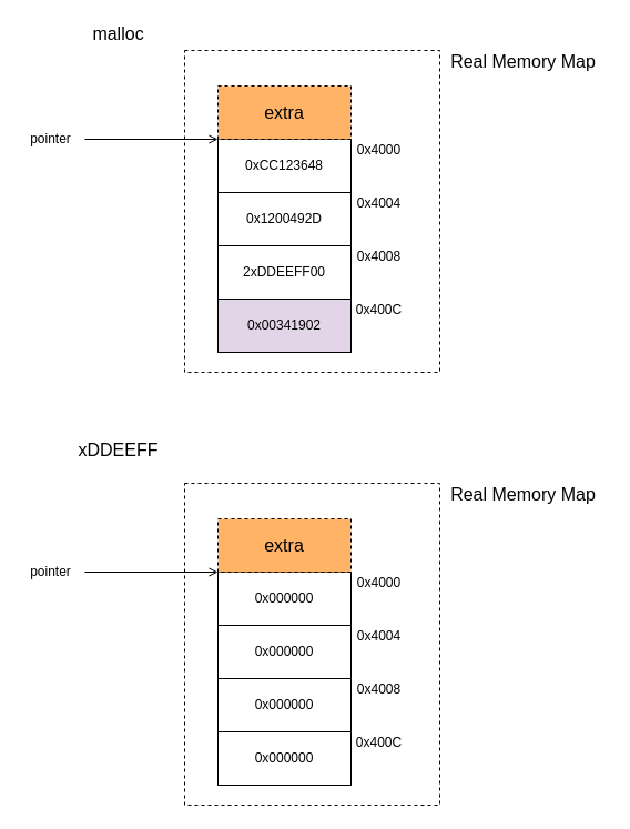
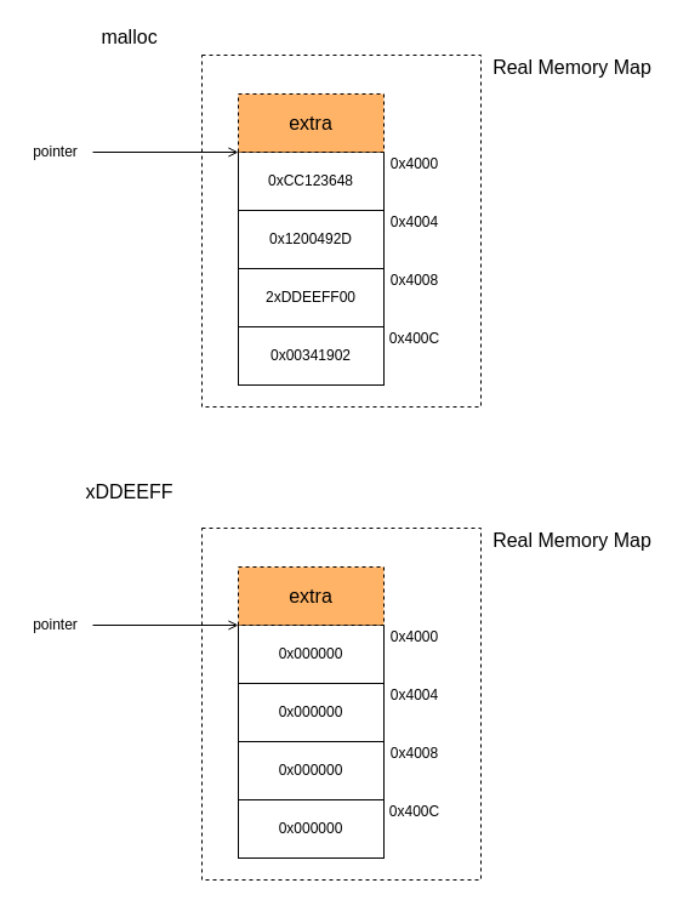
- <mxCell id="6" value="&lt;span style=&quot;white-space: normal&quot;&gt;0x00341902&lt;/span&gt;" style="rounded=0;whiteSpace=wrap;html=1;fillColor=#e1d5e7;" parent="1" vertex="1"><mxGeometry x="196" y="269" width="120" height="48" as="geometry" /></mxCell>
+ <mxCell id="6" value="&lt;span style=&quot;white-space: normal&quot;&gt;0x00341902&lt;/span&gt;" style="rounded=0;whiteSpace=wrap;html=1;" parent="1" vertex="1"><mxGeometry x="196" y="269" width="120" height="48" as="geometry" /></mxCell>
